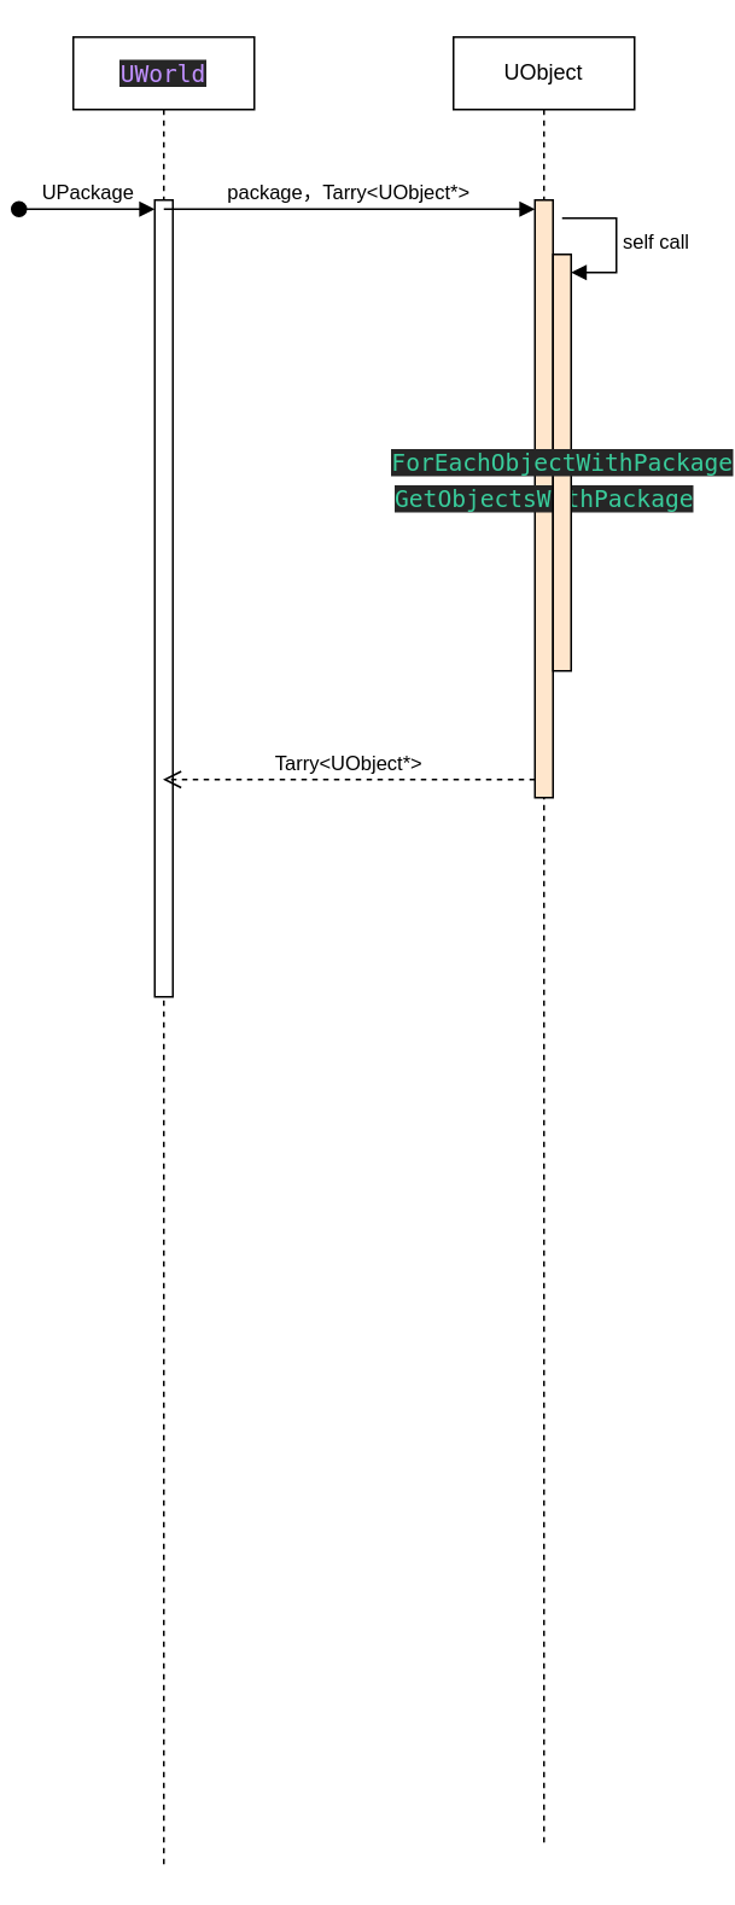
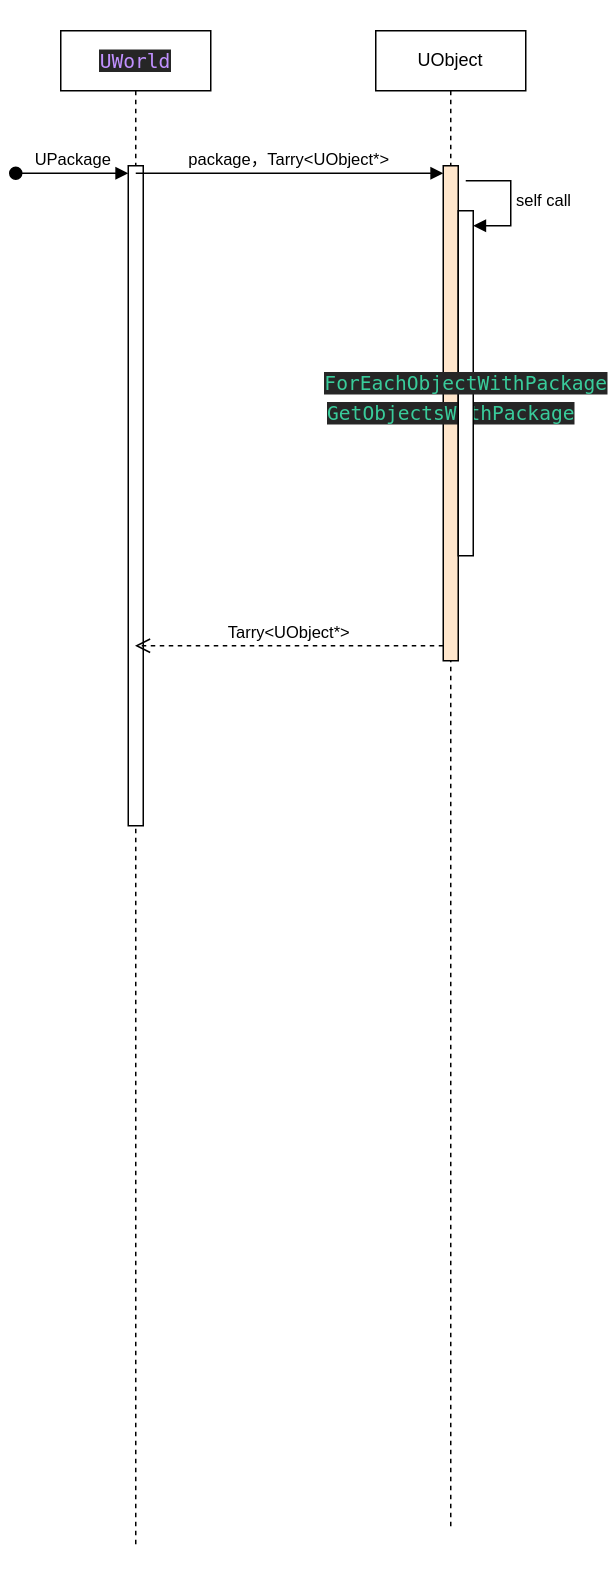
- <mxCell id="7" value="&lt;div style=&quot;background-color:#262626;color:#d0d0d0&quot;&gt;&lt;pre style=&quot;font-family:'JetBrains Mono',monospace;font-size:9.8pt;&quot;&gt;&lt;span style=&quot;color:#39cc9b;&quot;&gt;ForEachObjectWithPackage&lt;/span&gt;&lt;/pre&gt;&lt;/div&gt;" style="html=1;points=[[0,0,0,0,5],[0,1,0,0,-5],[1,0,0,0,5],[1,1,0,0,-5]];perimeter=orthogonalPerimeter;outlineConnect=0;targetShapes=umlLifeline;portConstraint=eastwest;newEdgeStyle={&quot;curved&quot;:0,&quot;rounded&quot;:0};fillColor=#ffe6cc;" vertex="1" parent="5"><mxGeometry x="55" y="120" width="10" height="230" as="geometry" /></mxCell>
+ <mxCell id="7" value="&lt;div style=&quot;background-color:#262626;color:#d0d0d0&quot;&gt;&lt;pre style=&quot;font-family:'JetBrains Mono',monospace;font-size:9.8pt;&quot;&gt;&lt;span style=&quot;color:#39cc9b;&quot;&gt;ForEachObjectWithPackage&lt;/span&gt;&lt;/pre&gt;&lt;/div&gt;" style="html=1;points=[[0,0,0,0,5],[0,1,0,0,-5],[1,0,0,0,5],[1,1,0,0,-5]];perimeter=orthogonalPerimeter;outlineConnect=0;targetShapes=umlLifeline;portConstraint=eastwest;newEdgeStyle={&quot;curved&quot;:0,&quot;rounded&quot;:0};" vertex="1" parent="5"><mxGeometry x="55" y="120" width="10" height="230" as="geometry" /></mxCell>
